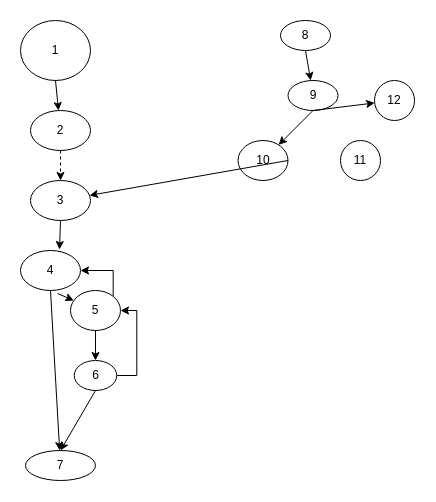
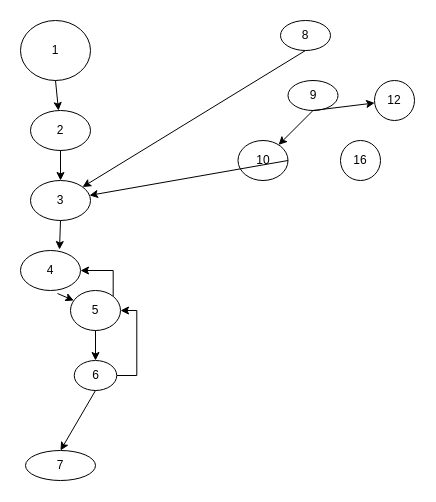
- <mxCell id="19" value="" style="endArrow=classic;html=1;rounded=0;exitX=0.5;exitY=1;exitDx=0;exitDy=0;" edge="1" parent="1" source="18" target="20"><mxGeometry width="50" height="50" relative="1" as="geometry"><mxPoint x="370" y="280" as="sourcePoint" /><mxPoint x="305" y="100" as="targetPoint" /></mxGeometry></mxCell>
+ <mxCell id="19" value="" style="endArrow=classic;html=1;rounded=0;exitX=0.5;exitY=1;exitDx=0;exitDy=0;" edge="1" parent="1" source="18" target="6"><mxGeometry width="50" height="50" relative="1" as="geometry"><mxPoint x="370" y="280" as="sourcePoint" /><mxPoint x="305" y="100" as="targetPoint" /></mxGeometry></mxCell>
- <mxCell id="26" value="11" style="ellipse;whiteSpace=wrap;html=1;" vertex="1" parent="1"><mxGeometry x="340" y="140" width="40" height="40" as="geometry" /></mxCell>
+ <mxCell id="26" value="16" style="ellipse;whiteSpace=wrap;html=1;" vertex="1" parent="1"><mxGeometry x="340" y="140" width="40" height="40" as="geometry" /></mxCell>
- <mxCell id="5" value="" style="endArrow=classic;html=1;rounded=0;exitX=0.5;exitY=1;exitDx=0;exitDy=0;dashed=1;" edge="1" parent="1" source="4" target="6"><mxGeometry width="50" height="50" relative="1" as="geometry"><mxPoint x="80" y="400" as="sourcePoint" /><mxPoint x="90" y="240" as="targetPoint" /></mxGeometry></mxCell>
+ <mxCell id="5" value="" style="endArrow=classic;html=1;rounded=0;exitX=0.5;exitY=1;exitDx=0;exitDy=0;" edge="1" parent="1" source="4" target="6"><mxGeometry width="50" height="50" relative="1" as="geometry"><mxPoint x="80" y="400" as="sourcePoint" /><mxPoint x="90" y="240" as="targetPoint" /></mxGeometry></mxCell>
- <mxCell id="9" value="" style="endArrow=classic;html=1;rounded=0;exitX=0.5;exitY=1;exitDx=0;exitDy=0;" edge="1" parent="1" source="8" target="16"><mxGeometry width="50" height="50" relative="1" as="geometry"><mxPoint x="80" y="400" as="sourcePoint" /><mxPoint x="40" y="440" as="targetPoint" /></mxGeometry></mxCell>
